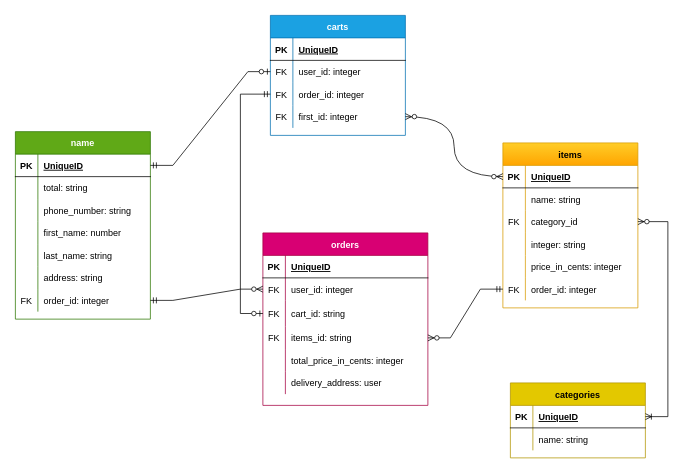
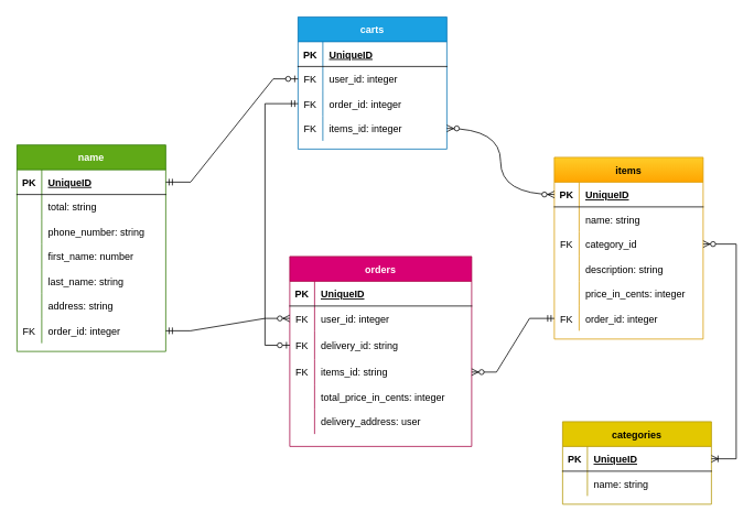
- <mxCell id="36" value="first_id: integer" style="shape=partialRectangle;connectable=0;fillColor=none;top=0;left=0;bottom=0;right=0;align=left;spacingLeft=6;overflow=hidden;" parent="34" vertex="1"><mxGeometry x="30" width="150" height="30" as="geometry"><mxRectangle width="150" height="30" as="alternateBounds" /></mxGeometry></mxCell>
+ <mxCell id="36" value="items_id: integer" style="shape=partialRectangle;connectable=0;fillColor=none;top=0;left=0;bottom=0;right=0;align=left;spacingLeft=6;overflow=hidden;" parent="34" vertex="1"><mxGeometry x="30" width="150" height="30" as="geometry"><mxRectangle width="150" height="30" as="alternateBounds" /></mxGeometry></mxCell>
- <mxCell id="75" value="integer: string" style="shape=partialRectangle;connectable=0;fillColor=none;top=0;left=0;bottom=0;right=0;align=left;spacingLeft=6;overflow=hidden;" parent="73" vertex="1"><mxGeometry x="30" width="150" height="30" as="geometry"><mxRectangle width="150" height="30" as="alternateBounds" /></mxGeometry></mxCell>
+ <mxCell id="75" value="description: string" style="shape=partialRectangle;connectable=0;fillColor=none;top=0;left=0;bottom=0;right=0;align=left;spacingLeft=6;overflow=hidden;" parent="73" vertex="1"><mxGeometry x="30" width="150" height="30" as="geometry"><mxRectangle width="150" height="30" as="alternateBounds" /></mxGeometry></mxCell>
- <mxCell id="46" value="cart_id: string" style="shape=partialRectangle;connectable=0;fillColor=none;top=0;left=0;bottom=0;right=0;align=left;spacingLeft=6;overflow=hidden;" parent="44" vertex="1"><mxGeometry x="30" width="190" height="35" as="geometry"><mxRectangle width="190" height="35" as="alternateBounds" /></mxGeometry></mxCell>
+ <mxCell id="46" value="delivery_id: string" style="shape=partialRectangle;connectable=0;fillColor=none;top=0;left=0;bottom=0;right=0;align=left;spacingLeft=6;overflow=hidden;" parent="44" vertex="1"><mxGeometry x="30" width="190" height="35" as="geometry"><mxRectangle width="190" height="35" as="alternateBounds" /></mxGeometry></mxCell>
